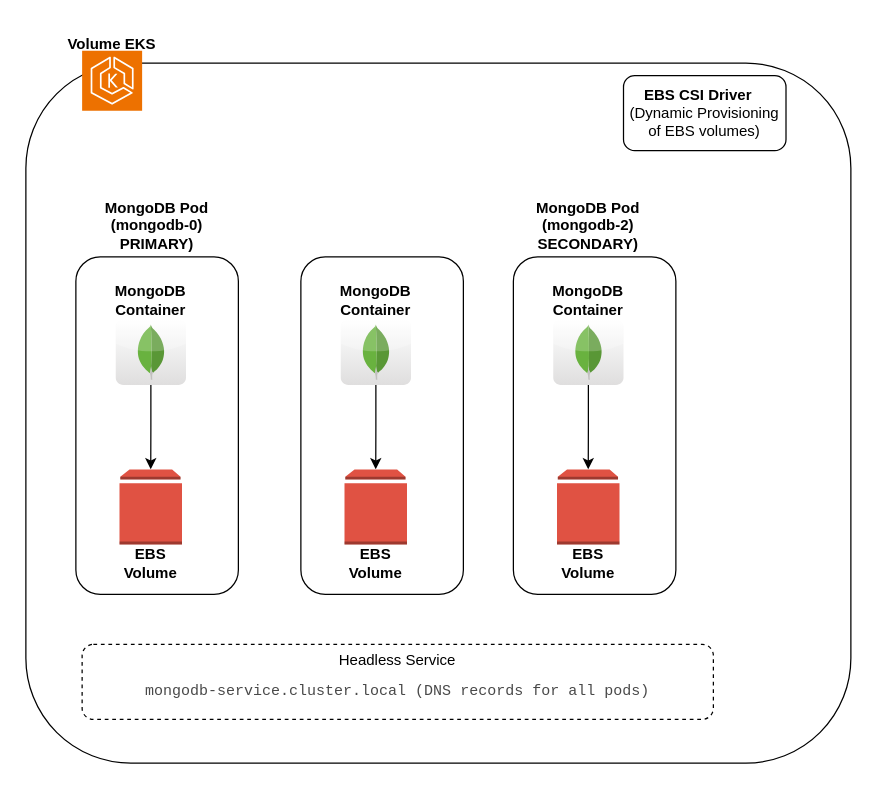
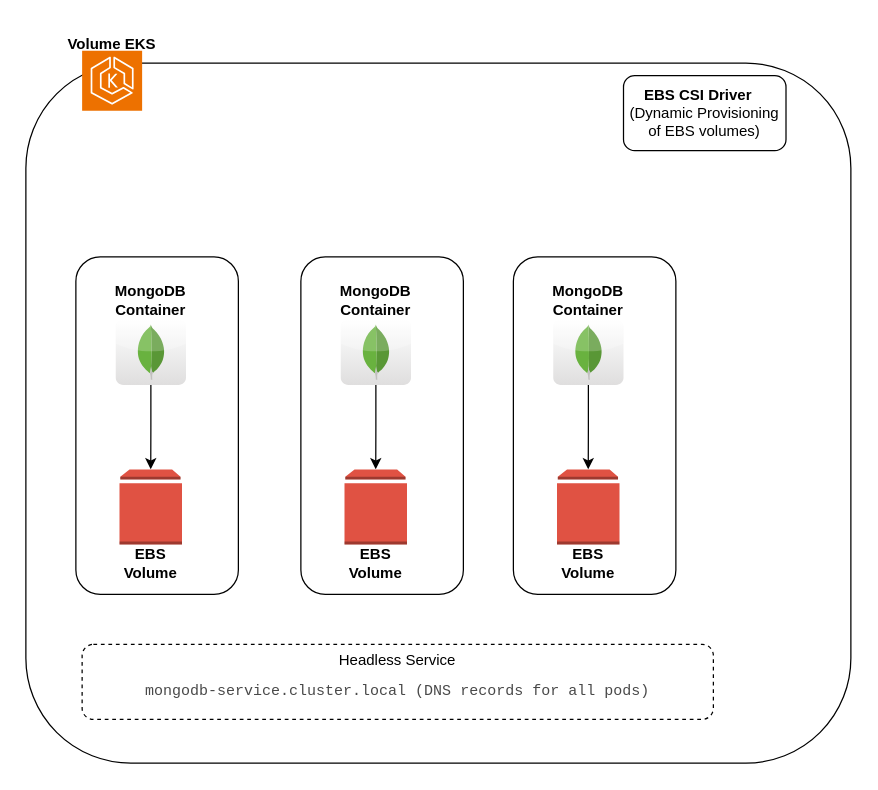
- <mxCell id="8" value="MongoDB Pod (mongodb-0) PRIMARY)" style="text;html=1;strokeColor=none;fillColor=none;align=center;verticalAlign=middle;whiteSpace=wrap;rounded=0;fontStyle=1" parent="1" vertex="1"><mxGeometry x="70" y="165" width="110" height="30" as="geometry" /></mxCell>
- <mxCell id="26" value="MongoDB Pod (mongodb-2) SECONDARY)" style="text;html=1;strokeColor=none;fillColor=none;align=center;verticalAlign=middle;whiteSpace=wrap;rounded=0;fontStyle=1" parent="1" vertex="1"><mxGeometry x="415" y="165" width="110" height="30" as="geometry" /></mxCell>
